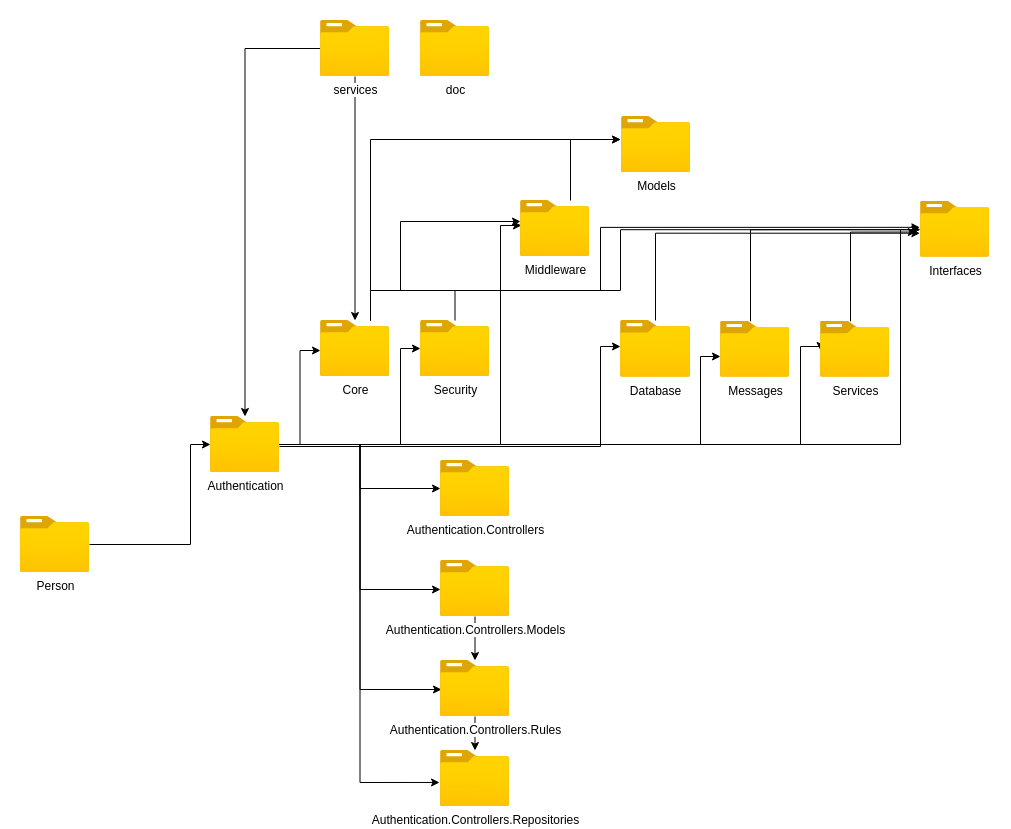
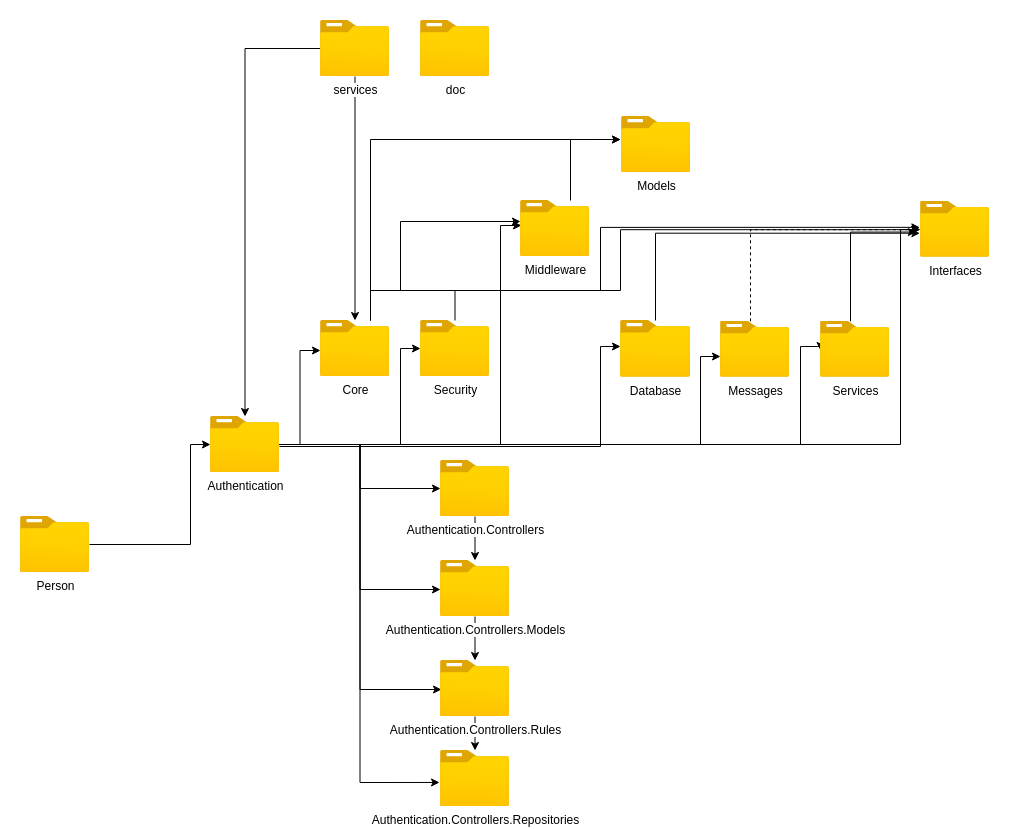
- <mxCell id="30" style="edgeStyle=orthogonalEdgeStyle;rounded=0;orthogonalLoop=1;jettySize=auto;html=1;entryX=-0.009;entryY=0.507;entryDx=0;entryDy=0;entryPerimeter=0;" parent="1" source="31" target="34" edge="1"><mxGeometry relative="1" as="geometry"><Array as="points"><mxPoint x="750" y="229" /></Array></mxGeometry></mxCell>
+ <mxCell id="30" style="edgeStyle=orthogonalEdgeStyle;rounded=0;orthogonalLoop=1;jettySize=auto;html=1;entryX=-0.009;entryY=0.507;entryDx=0;entryDy=0;entryPerimeter=0;dashed=1;" parent="1" source="31" target="34" edge="1"><mxGeometry relative="1" as="geometry"><Array as="points"><mxPoint x="750" y="229" /></Array></mxGeometry></mxCell>
+ <mxCell id="36" style="edgeStyle=orthogonalEdgeStyle;rounded=0;orthogonalLoop=1;jettySize=auto;html=1;" parent="1" source="37" target="39" edge="1"><mxGeometry relative="1" as="geometry" /></mxCell>
